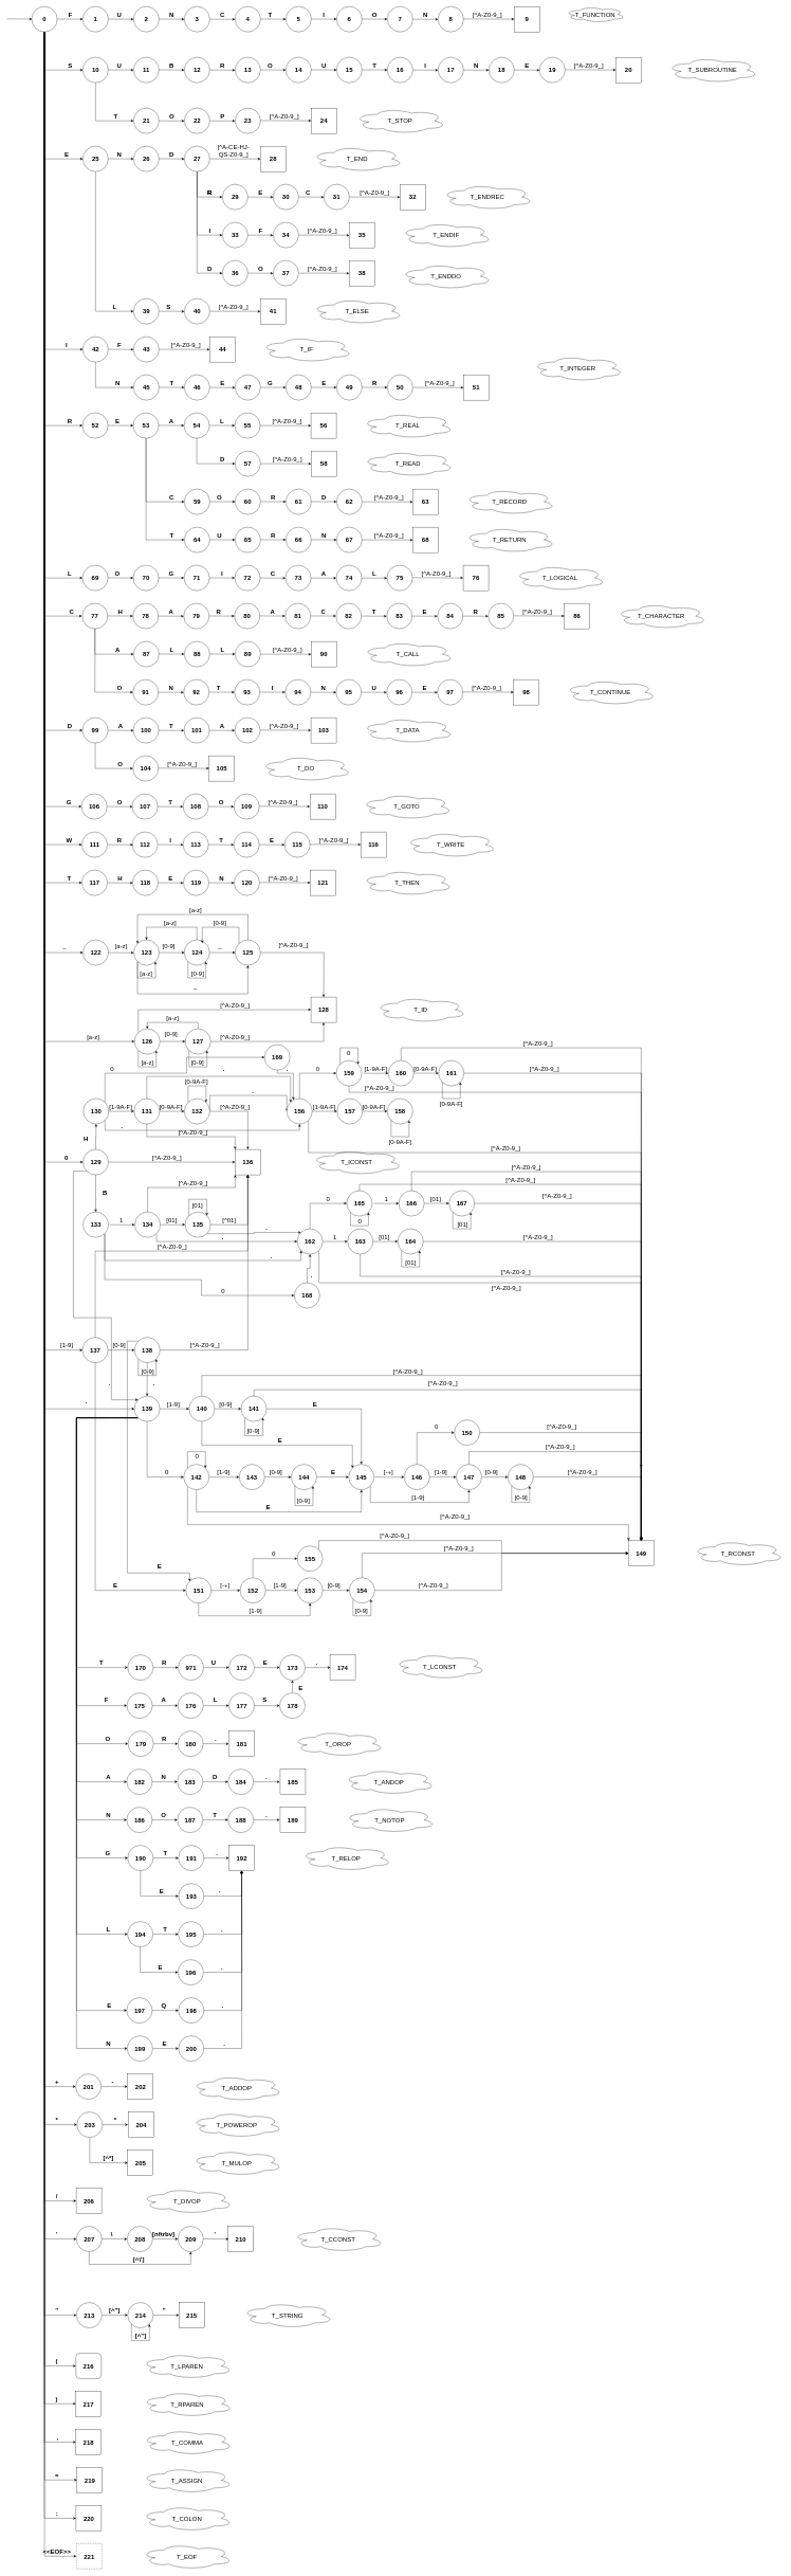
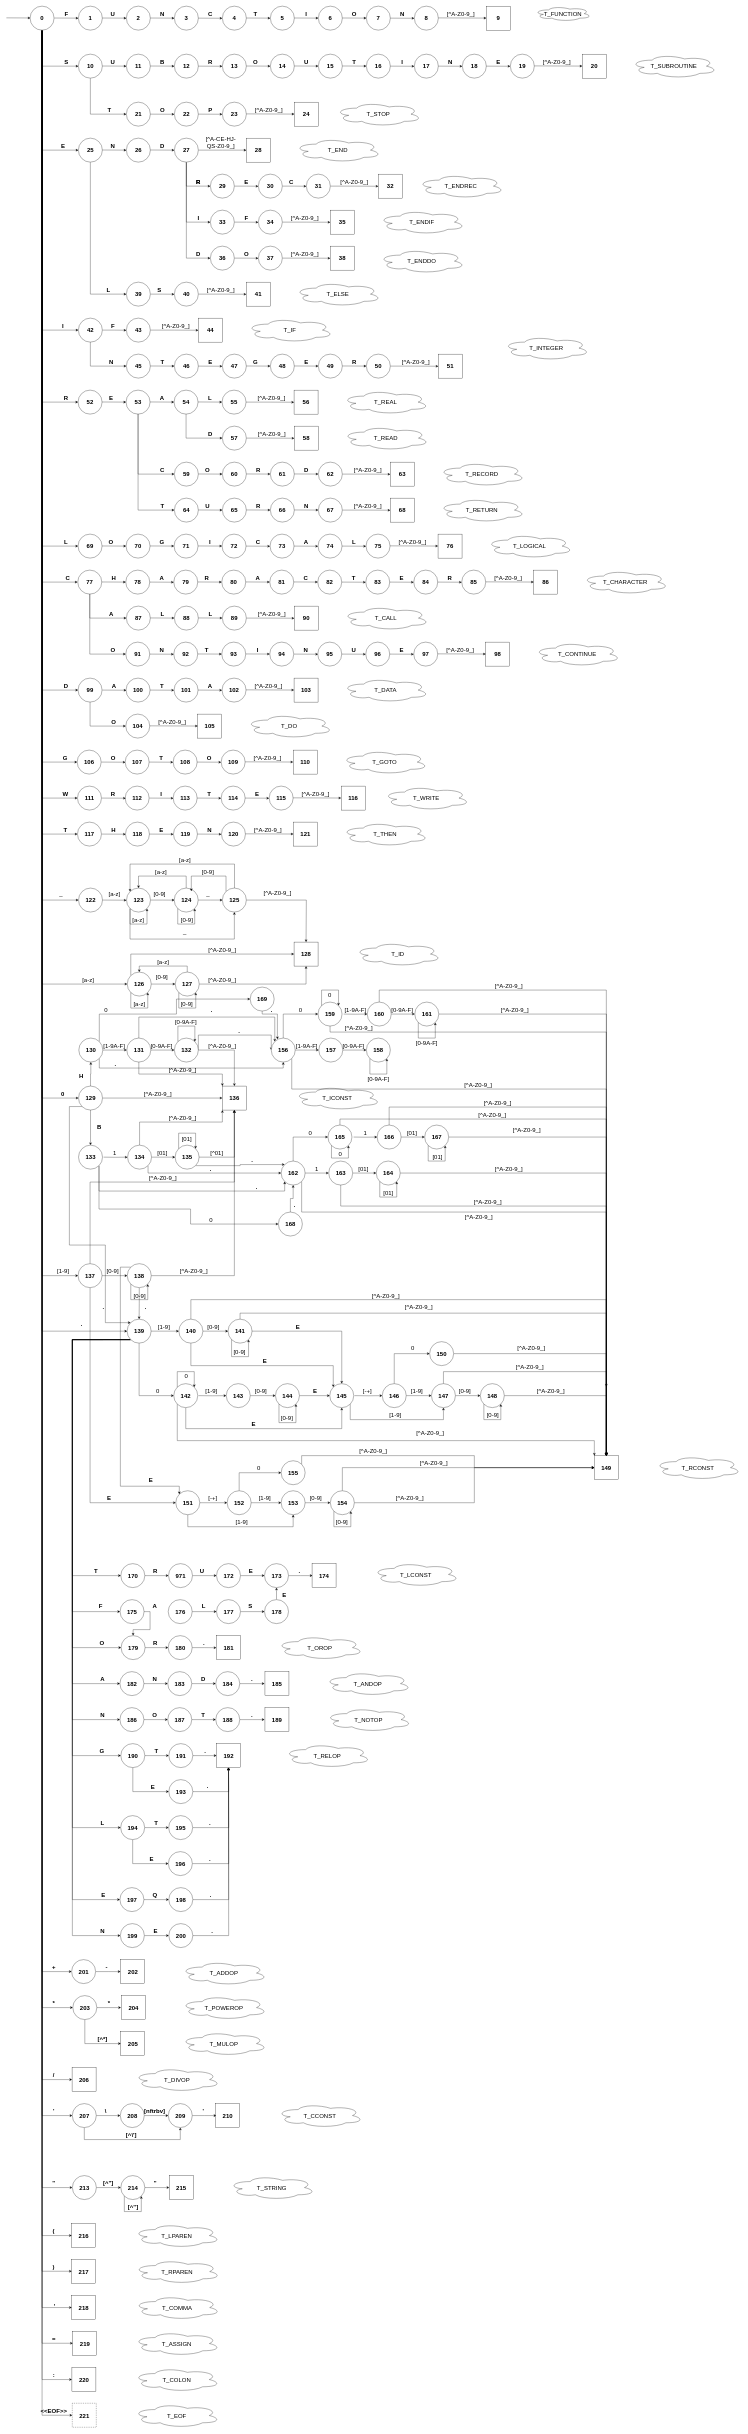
- <mxCell id="522" style="edgeStyle=orthogonalEdgeStyle;rounded=0;orthogonalLoop=1;jettySize=auto;html=1;exitX=1;exitY=0.5;exitDx=0;exitDy=0;entryX=0;entryY=0.5;entryDx=0;entryDy=0;fontSize=20;" parent="1" source="523" target="526" edge="1"><mxGeometry relative="1" as="geometry" /></mxCell>
+ <mxCell id="522" style="edgeStyle=orthogonalEdgeStyle;rounded=0;orthogonalLoop=1;jettySize=auto;html=1;exitX=1;exitY=0.5;exitDx=0;exitDy=0;fontSize=20;" parent="1" source="523" target="537" edge="1"><mxGeometry relative="1" as="geometry" /></mxCell>
- <mxCell id="652" value="&lt;b&gt;216&lt;/b&gt;" style="whiteSpace=wrap;html=1;aspect=fixed;fontSize=20;rounded=1;" parent="1" vertex="1"><mxGeometry x="238" y="7412" width="80" height="80" as="geometry" /></mxCell>
+ <mxCell id="652" value="&lt;b&gt;216&lt;/b&gt;" style="whiteSpace=wrap;html=1;aspect=fixed;fontSize=20;" parent="1" vertex="1"><mxGeometry x="238" y="7412" width="80" height="80" as="geometry" /></mxCell>
